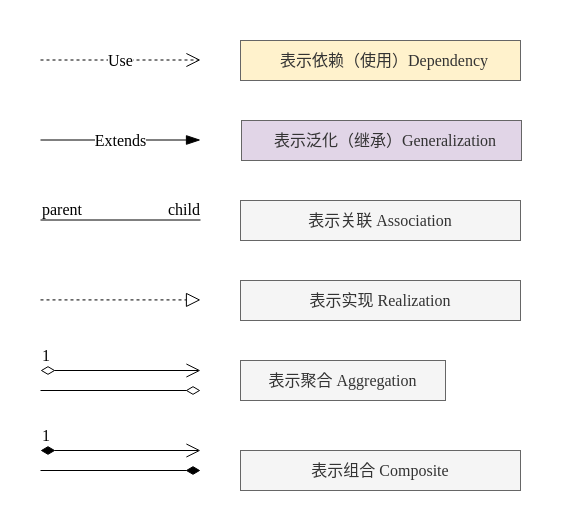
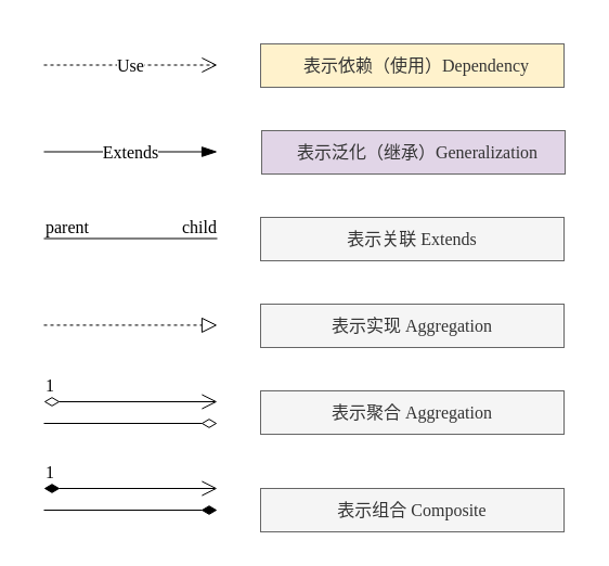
- <mxCell id="10" value="表示关联 Association" style="rounded=0;whiteSpace=wrap;html=1;fontFamily=Source Han Sans CN Regular;fontSize=16;labelBorderColor=none;labelBackgroundColor=none;strokeColor=#666666;fillColor=#f5f5f5;fontColor=#333333;" vertex="1" parent="1"><mxGeometry x="240" y="200" width="280" height="40" as="geometry" /></mxCell>
+ <mxCell id="10" value="表示关联 Extends" style="rounded=0;whiteSpace=wrap;html=1;fontFamily=Source Han Sans CN Regular;fontSize=16;labelBorderColor=none;labelBackgroundColor=none;strokeColor=#666666;fillColor=#f5f5f5;fontColor=#333333;" vertex="1" parent="1"><mxGeometry x="240" y="200" width="280" height="40" as="geometry" /></mxCell>
- <mxCell id="12" value="表示实现 Realization" style="rounded=0;whiteSpace=wrap;html=1;fontFamily=Source Han Sans CN Regular;fontSize=16;labelBorderColor=none;labelBackgroundColor=none;strokeColor=#666666;fillColor=#f5f5f5;fontColor=#333333;" vertex="1" parent="1"><mxGeometry x="240" y="280" width="280" height="40" as="geometry" /></mxCell>
+ <mxCell id="12" value="表示实现 Aggregation" style="rounded=0;whiteSpace=wrap;html=1;fontFamily=Source Han Sans CN Regular;fontSize=16;labelBorderColor=none;labelBackgroundColor=none;strokeColor=#666666;fillColor=#f5f5f5;fontColor=#333333;" vertex="1" parent="1"><mxGeometry x="240" y="280" width="280" height="40" as="geometry" /></mxCell>
- <mxCell id="13" value="表示聚合 Aggregation" style="rounded=0;whiteSpace=wrap;html=1;fontFamily=Source Han Sans CN Regular;fontSize=16;labelBorderColor=none;labelBackgroundColor=none;strokeColor=#666666;fillColor=#f5f5f5;fontColor=#333333;" vertex="1" parent="1"><mxGeometry x="240" y="360" width="205" height="40" as="geometry" /></mxCell>
+ <mxCell id="13" value="表示聚合 Aggregation" style="rounded=0;whiteSpace=wrap;html=1;fontFamily=Source Han Sans CN Regular;fontSize=16;labelBorderColor=none;labelBackgroundColor=none;strokeColor=#666666;fillColor=#f5f5f5;fontColor=#333333;" vertex="1" parent="1"><mxGeometry x="240" y="360" width="280" height="40" as="geometry" /></mxCell>
